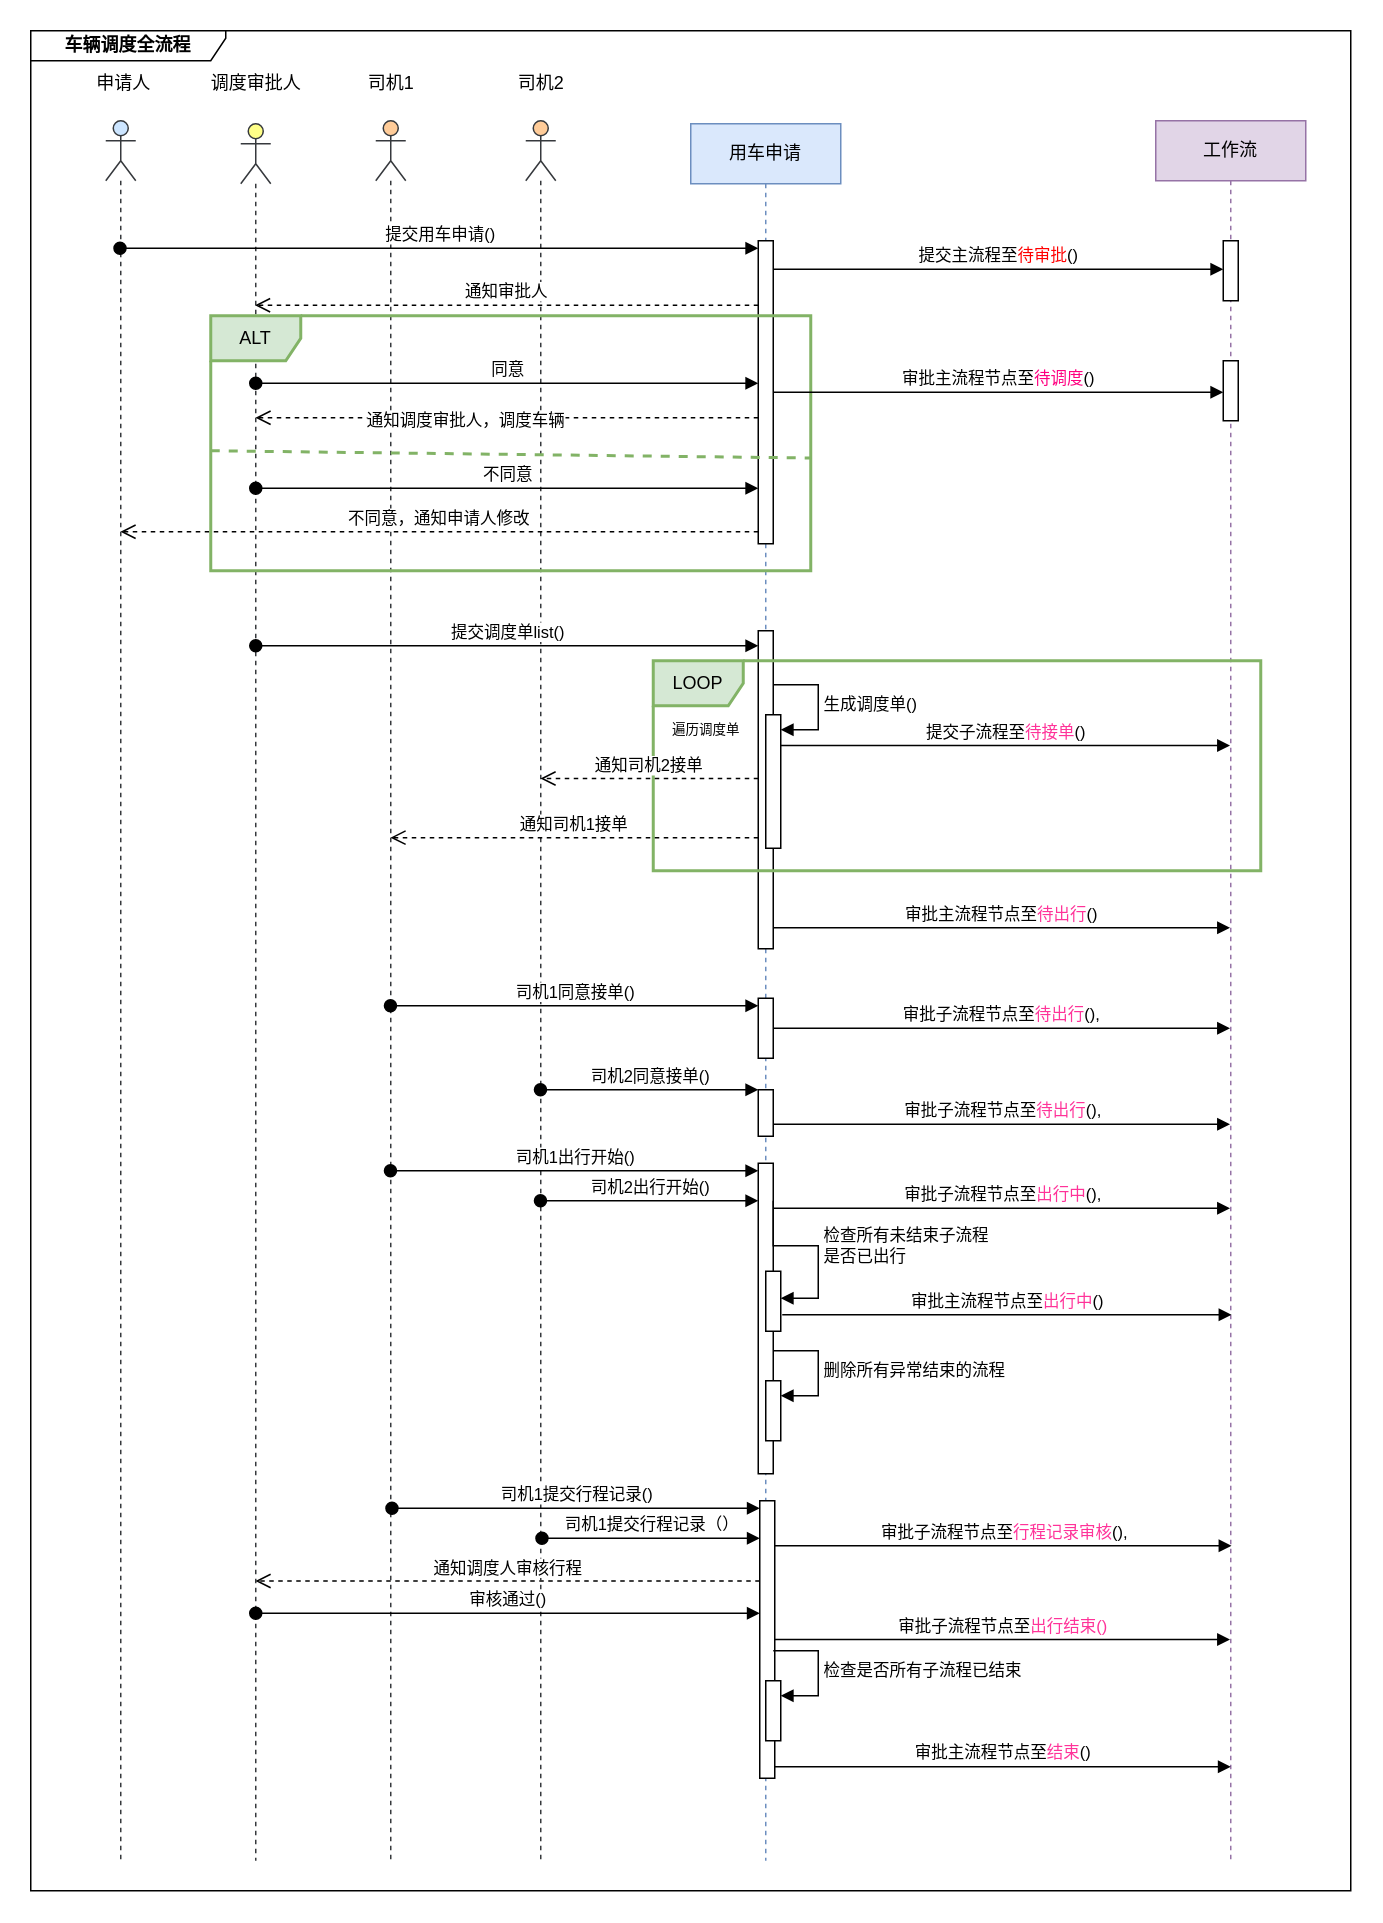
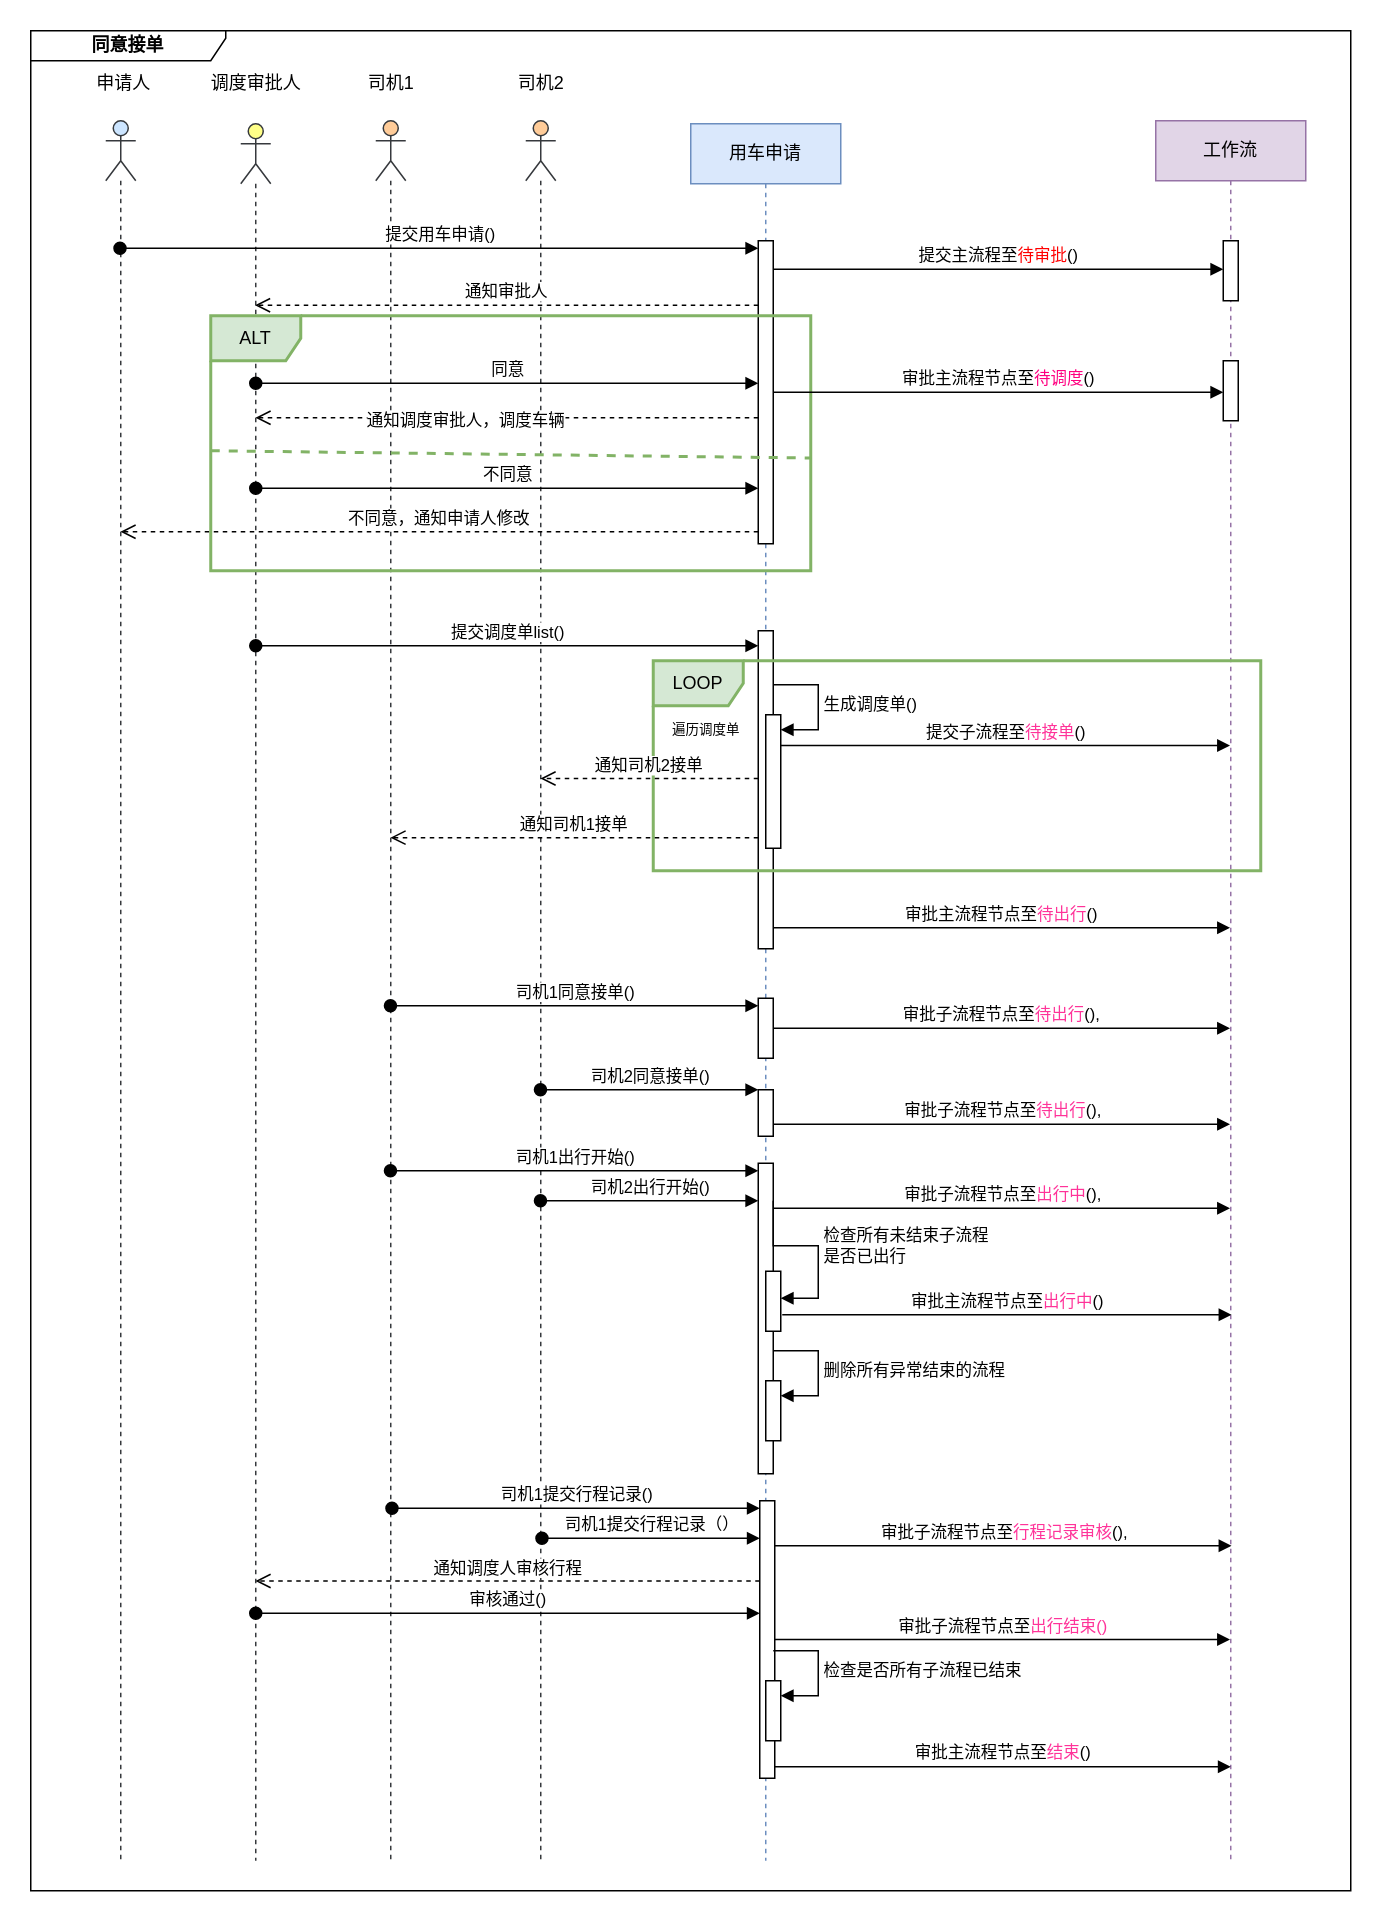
- <mxCell id="61" value="&lt;b&gt;车辆调度全流程&lt;/b&gt;" style="shape=umlFrame;whiteSpace=wrap;html=1;pointerEvents=0;width=130;height=20;" vertex="1" parent="1"><mxGeometry x="20" y="20" width="880" height="1240" as="geometry" /></mxCell>
+ <mxCell id="61" value="&lt;b&gt;同意接单&lt;/b&gt;" style="shape=umlFrame;whiteSpace=wrap;html=1;pointerEvents=0;width=130;height=20;" vertex="1" parent="1"><mxGeometry x="20" y="20" width="880" height="1240" as="geometry" /></mxCell>
